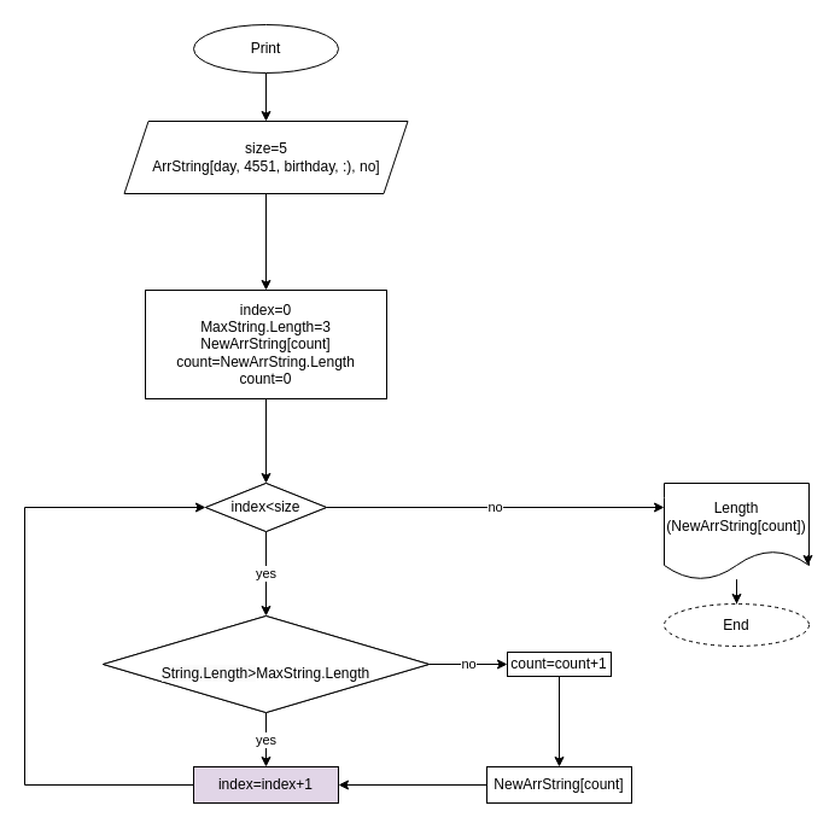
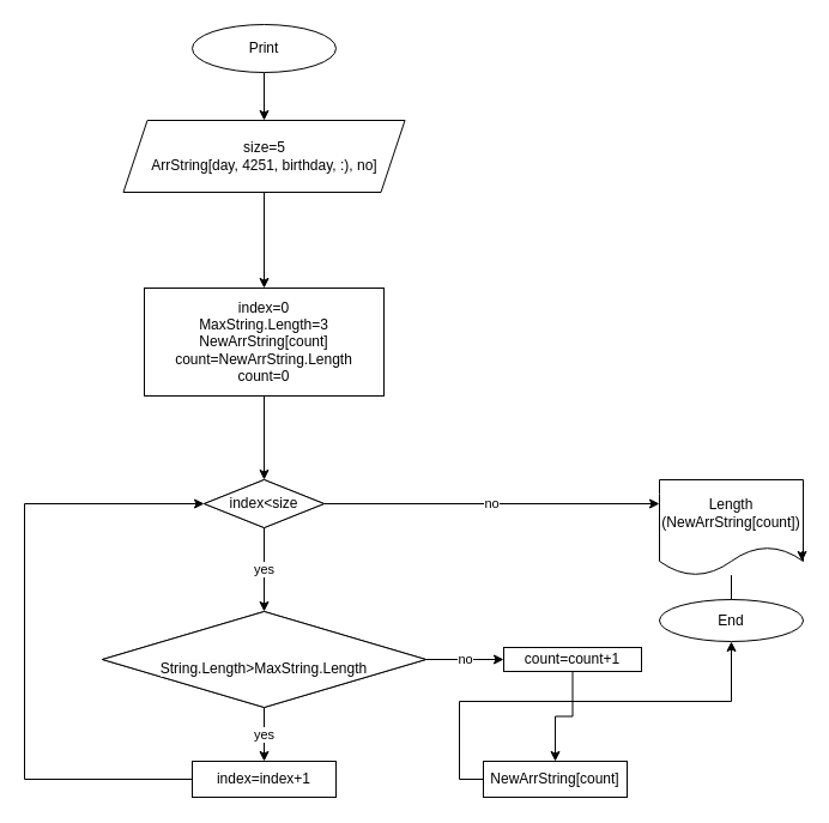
- <mxCell id="21" value="size=5&lt;br&gt;ArrString[day, 4551, birthday, :), no]" style="shape=parallelogram;perimeter=parallelogramPerimeter;whiteSpace=wrap;html=1;fixedSize=1;" parent="1" vertex="1"><mxGeometry x="102.5" y="100" width="235" height="60" as="geometry" /></mxCell>
+ <mxCell id="21" value="size=5&lt;br&gt;ArrString[day, 4251, birthday, :), no]" style="shape=parallelogram;perimeter=parallelogramPerimeter;whiteSpace=wrap;html=1;fixedSize=1;" parent="1" vertex="1"><mxGeometry x="102.5" y="100" width="235" height="60" as="geometry" /></mxCell>
- <mxCell id="15" style="edgeStyle=orthogonalEdgeStyle;rounded=0;orthogonalLoop=1;jettySize=auto;html=1;entryX=0.5;entryY=0;entryDx=0;entryDy=0;" parent="1" source="16" target="17" edge="1"><mxGeometry relative="1" as="geometry" /></mxCell>
+ <mxCell id="15" style="edgeStyle=orthogonalEdgeStyle;rounded=0;orthogonalLoop=1;jettySize=auto;html=1;entryX=0.5;entryY=0;entryDx=0;entryDy=0;endArrow=none;" parent="1" source="16" target="17" edge="1"><mxGeometry relative="1" as="geometry" /></mxCell>
- <mxCell id="17" value="End" style="ellipse;whiteSpace=wrap;html=1;dashed=1;" parent="1" vertex="1"><mxGeometry x="550" y="500" width="120" height="35" as="geometry" /></mxCell>
+ <mxCell id="17" value="End" style="ellipse;whiteSpace=wrap;html=1;" parent="1" vertex="1"><mxGeometry x="550" y="500" width="120" height="35" as="geometry" /></mxCell>
- <mxCell id="25" value="count=count+1" style="rounded=0;whiteSpace=wrap;html=1;" parent="1" vertex="1"><mxGeometry x="420" y="540" width="86" height="20" as="geometry" /></mxCell>
+ <mxCell id="25" value="count=count+1" style="rounded=0;whiteSpace=wrap;html=1;" parent="1" vertex="1"><mxGeometry x="420" y="540" width="115" height="20" as="geometry" /></mxCell>
- <mxCell id="14" value="index=index+1" style="rounded=0;whiteSpace=wrap;html=1;fillColor=#e1d5e7;" parent="1" vertex="1"><mxGeometry x="160" y="635" width="120" height="30" as="geometry" /></mxCell>
+ <mxCell id="14" value="index=index+1" style="rounded=0;whiteSpace=wrap;html=1;" parent="1" vertex="1"><mxGeometry x="160" y="635" width="120" height="30" as="geometry" /></mxCell>
- <mxCell id="11" style="edgeStyle=orthogonalEdgeStyle;rounded=0;orthogonalLoop=1;jettySize=auto;html=1;exitX=0;exitY=0.5;exitDx=0;exitDy=0;" parent="1" source="12" target="14" edge="1"><mxGeometry relative="1" as="geometry" /></mxCell>
+ <mxCell id="11" style="edgeStyle=orthogonalEdgeStyle;rounded=0;orthogonalLoop=1;jettySize=auto;html=1;exitX=0;exitY=0.5;exitDx=0;exitDy=0;" parent="1" source="12" target="17" edge="1"><mxGeometry relative="1" as="geometry" /></mxCell>
